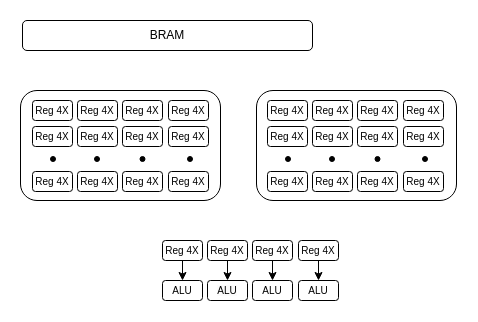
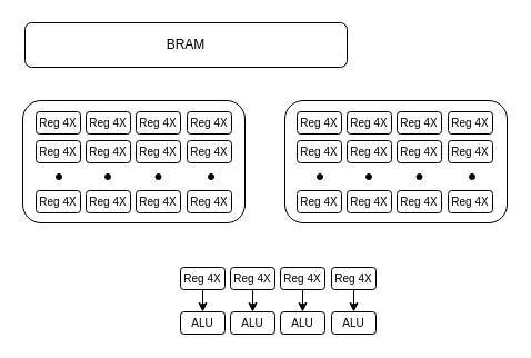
- <mxCell id="2" value="BRAM" style="rounded=1;whiteSpace=wrap;html=1;" parent="1" vertex="1"><mxGeometry x="22" y="20" width="290" height="30" as="geometry" /></mxCell>
+ <mxCell id="2" value="BRAM" style="rounded=1;whiteSpace=wrap;html=1;" parent="1" vertex="1"><mxGeometry x="22" y="20" width="290" height="40" as="geometry" /></mxCell>
